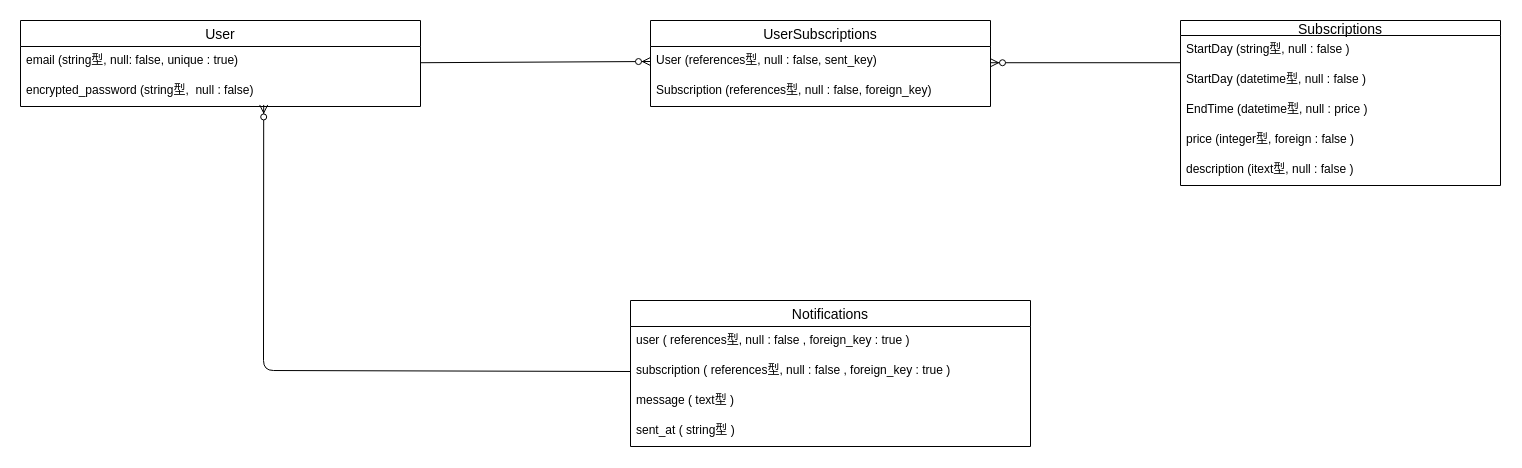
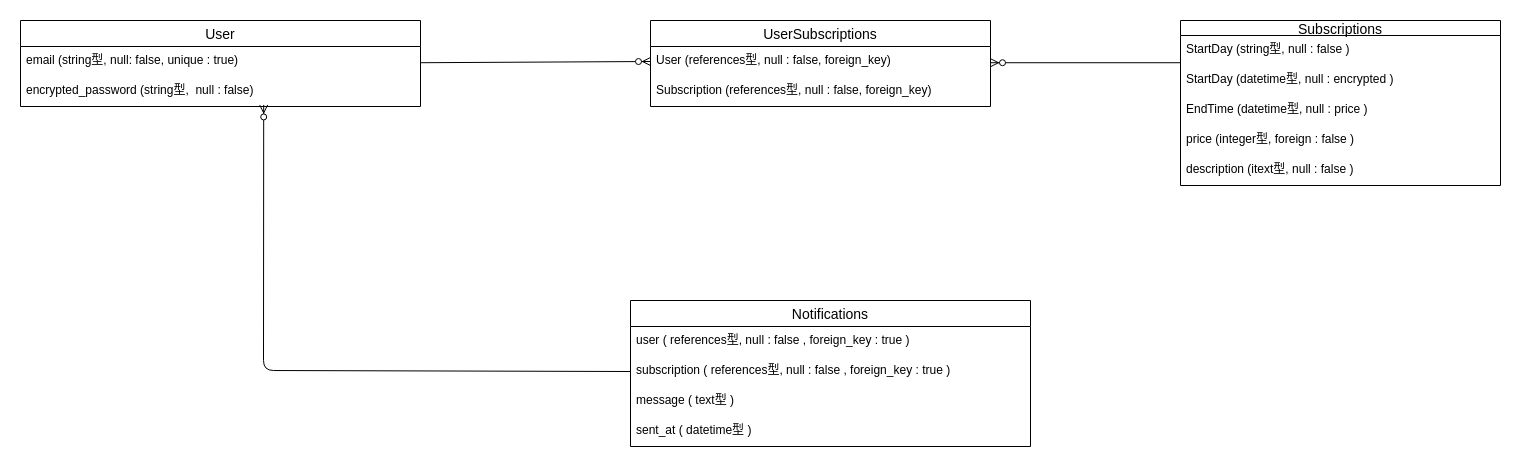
- <mxCell id="6" value="User (references型, null : false, sent_key)" style="text;strokeColor=none;fillColor=none;spacingLeft=4;spacingRight=4;overflow=hidden;rotatable=0;points=[[0,0.5],[1,0.5]];portConstraint=eastwest;fontSize=12;" parent="5" vertex="1"><mxGeometry y="26" width="340" height="30" as="geometry" /></mxCell>
+ <mxCell id="6" value="User (references型, null : false, foreign_key)" style="text;strokeColor=none;fillColor=none;spacingLeft=4;spacingRight=4;overflow=hidden;rotatable=0;points=[[0,0.5],[1,0.5]];portConstraint=eastwest;fontSize=12;" parent="5" vertex="1"><mxGeometry y="26" width="340" height="30" as="geometry" /></mxCell>
- <mxCell id="10" value="StartDay (datetime型, null : false )" style="text;strokeColor=none;fillColor=none;spacingLeft=4;spacingRight=4;overflow=hidden;rotatable=0;points=[[0,0.5],[1,0.5]];portConstraint=eastwest;fontSize=12;" parent="8" vertex="1"><mxGeometry y="45" width="320" height="30" as="geometry" /></mxCell>
+ <mxCell id="10" value="StartDay (datetime型, null : encrypted )" style="text;strokeColor=none;fillColor=none;spacingLeft=4;spacingRight=4;overflow=hidden;rotatable=0;points=[[0,0.5],[1,0.5]];portConstraint=eastwest;fontSize=12;" parent="8" vertex="1"><mxGeometry y="45" width="320" height="30" as="geometry" /></mxCell>
- <mxCell id="18" value="sent_at ( string型 )&#10;" style="text;strokeColor=none;fillColor=none;spacingLeft=4;spacingRight=4;overflow=hidden;rotatable=0;points=[[0,0.5],[1,0.5]];portConstraint=eastwest;fontSize=12;" parent="14" vertex="1"><mxGeometry y="116" width="400" height="30" as="geometry" /></mxCell>
+ <mxCell id="18" value="sent_at ( datetime型 )&#10;" style="text;strokeColor=none;fillColor=none;spacingLeft=4;spacingRight=4;overflow=hidden;rotatable=0;points=[[0,0.5],[1,0.5]];portConstraint=eastwest;fontSize=12;" parent="14" vertex="1"><mxGeometry y="116" width="400" height="30" as="geometry" /></mxCell>
